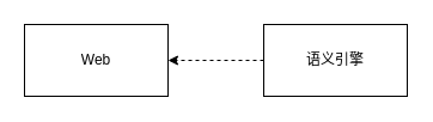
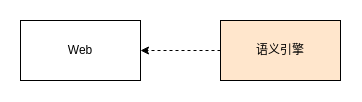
- <mxCell id="4" value="语义引擎" style="rounded=0;whiteSpace=wrap;html=1;" vertex="1" parent="1"><mxGeometry x="220" y="20" width="120" height="60" as="geometry" /></mxCell>
+ <mxCell id="4" value="语义引擎" style="rounded=0;whiteSpace=wrap;html=1;fillColor=#ffe6cc;" vertex="1" parent="1"><mxGeometry x="220" y="20" width="120" height="60" as="geometry" /></mxCell>
